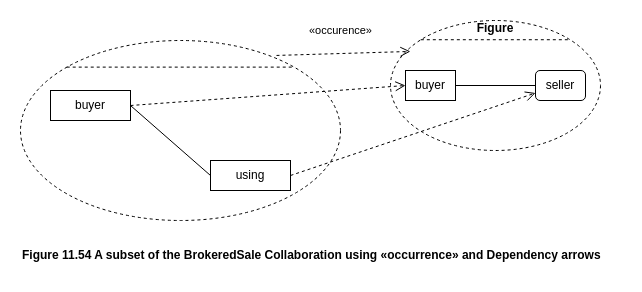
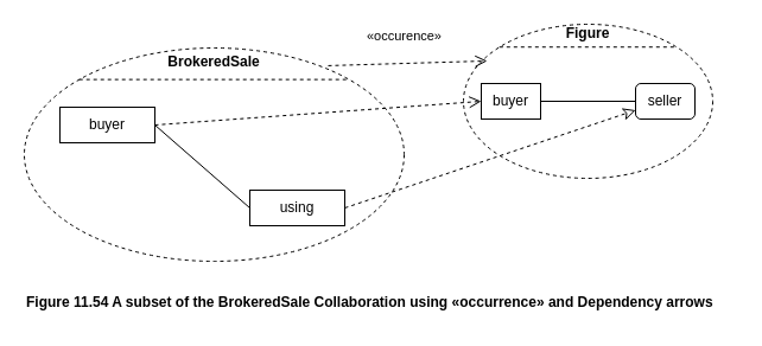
+ <mxCell id="10" value="&lt;span&gt;BrokeredSale&lt;/span&gt;" style="html=1;strokeColor=none;fillColor=none;align=center;verticalAlign=middle;spacingLeft=4;spacingRight=4;rotatable=0;points=[[0,0.5],[1,0.5]];resizeWidth=1;whiteSpace=wrap;fontStyle=1" vertex="1" parent="9"><mxGeometry width="320" height="23.478" as="geometry" /></mxCell>
- <mxCell id="16" style="rounded=0;orthogonalLoop=1;jettySize=auto;html=1;exitX=1;exitY=0.5;exitDx=0;exitDy=0;entryX=0;entryY=0.75;entryDx=0;entryDy=0;labelBackgroundColor=none;endArrow=open;startArrow=none;endFill=0;startFill=0;endSize=8;dashed=1;" edge="1" parent="1" source="14" target="6"><mxGeometry relative="1" as="geometry" /></mxCell>
+ <mxCell id="16" style="rounded=0;orthogonalLoop=1;jettySize=auto;html=1;exitX=1;exitY=0.5;exitDx=0;exitDy=0;entryX=0;entryY=0.75;entryDx=0;entryDy=0;labelBackgroundColor=none;endArrow=classic;startArrow=none;endFill=0;startFill=0;endSize=8;dashed=1;" edge="1" parent="1" source="14" target="6"><mxGeometry relative="1" as="geometry" /></mxCell>
